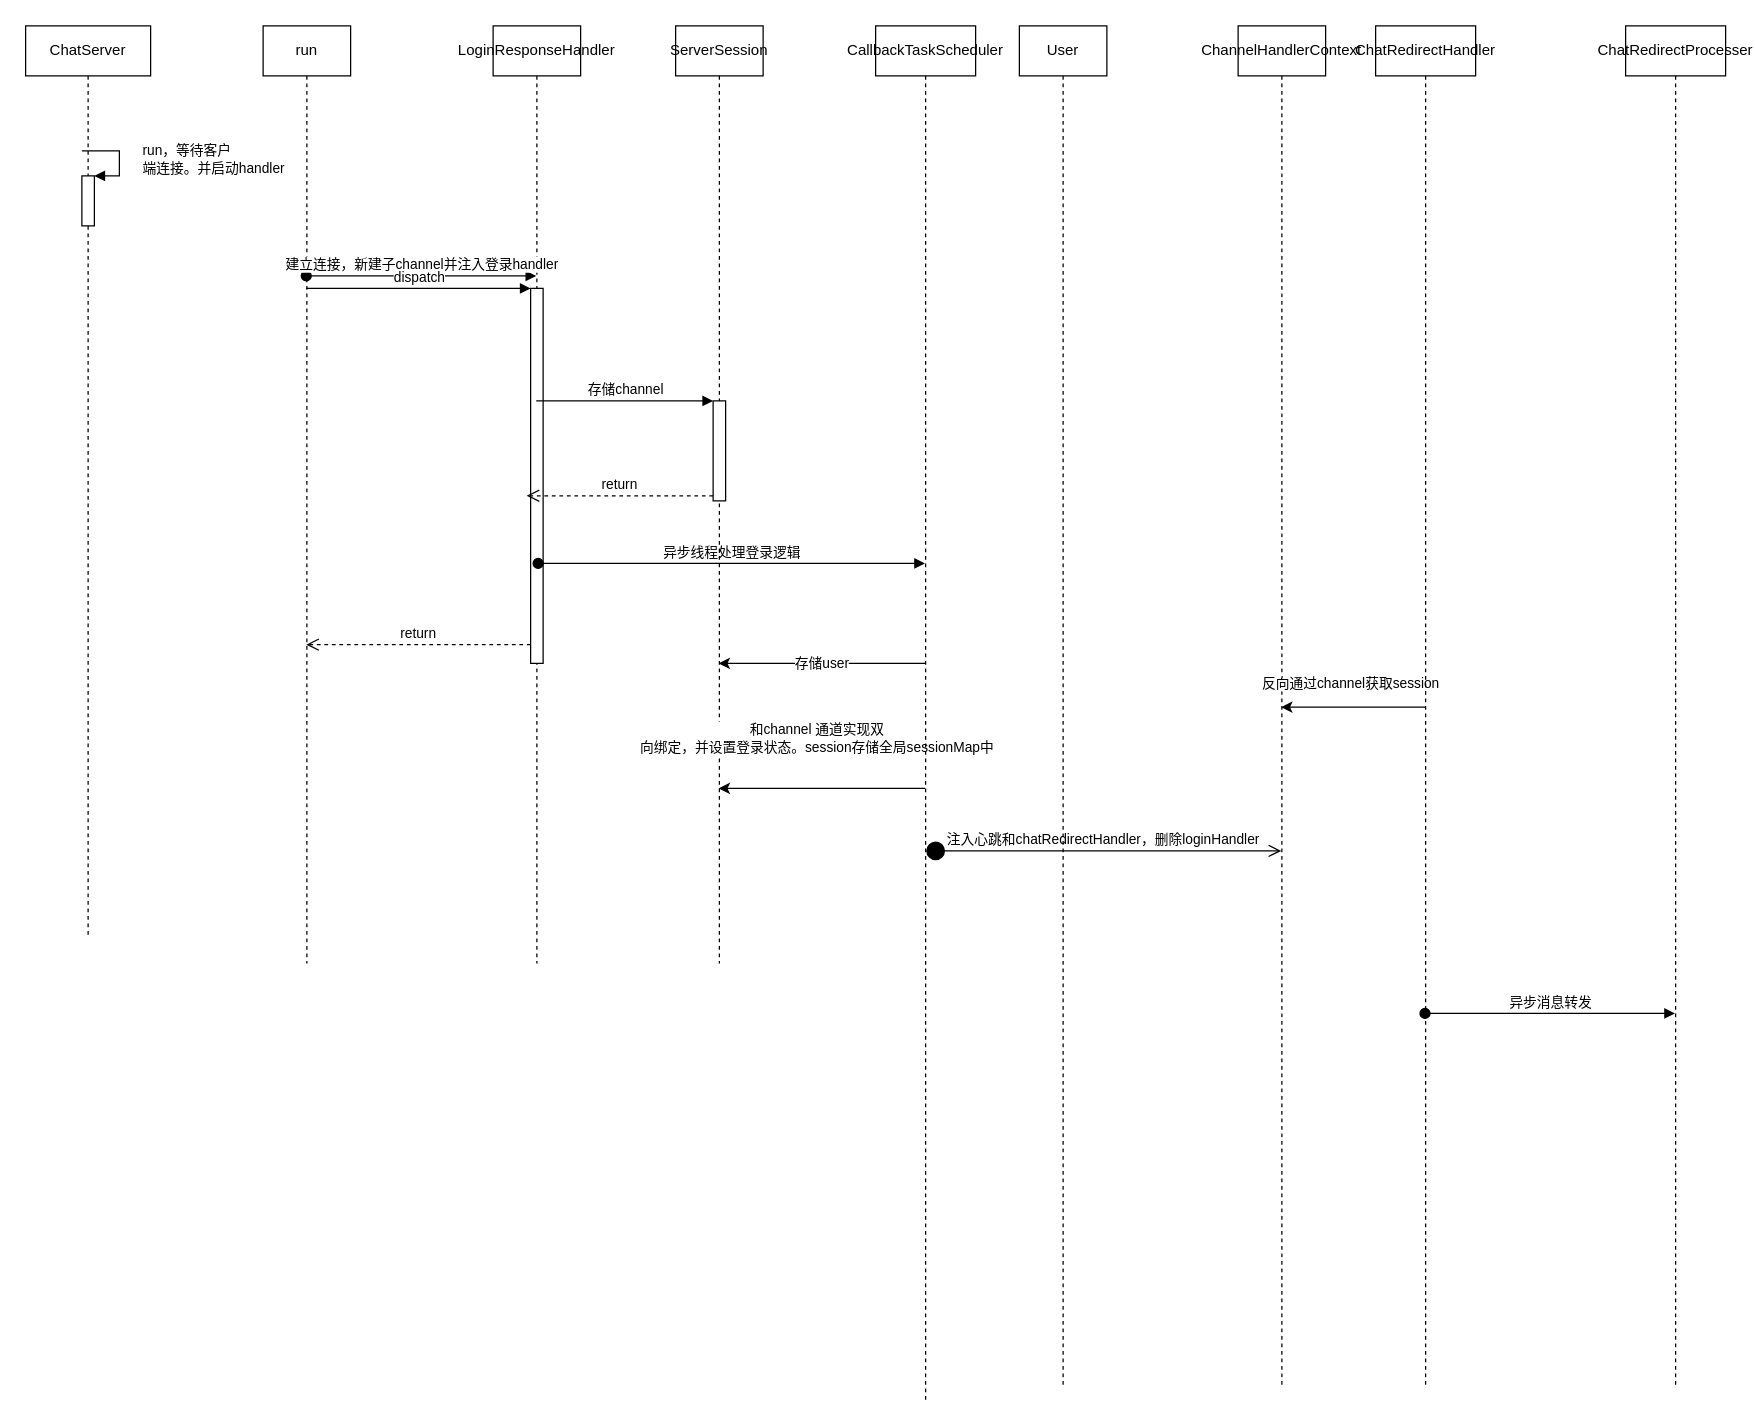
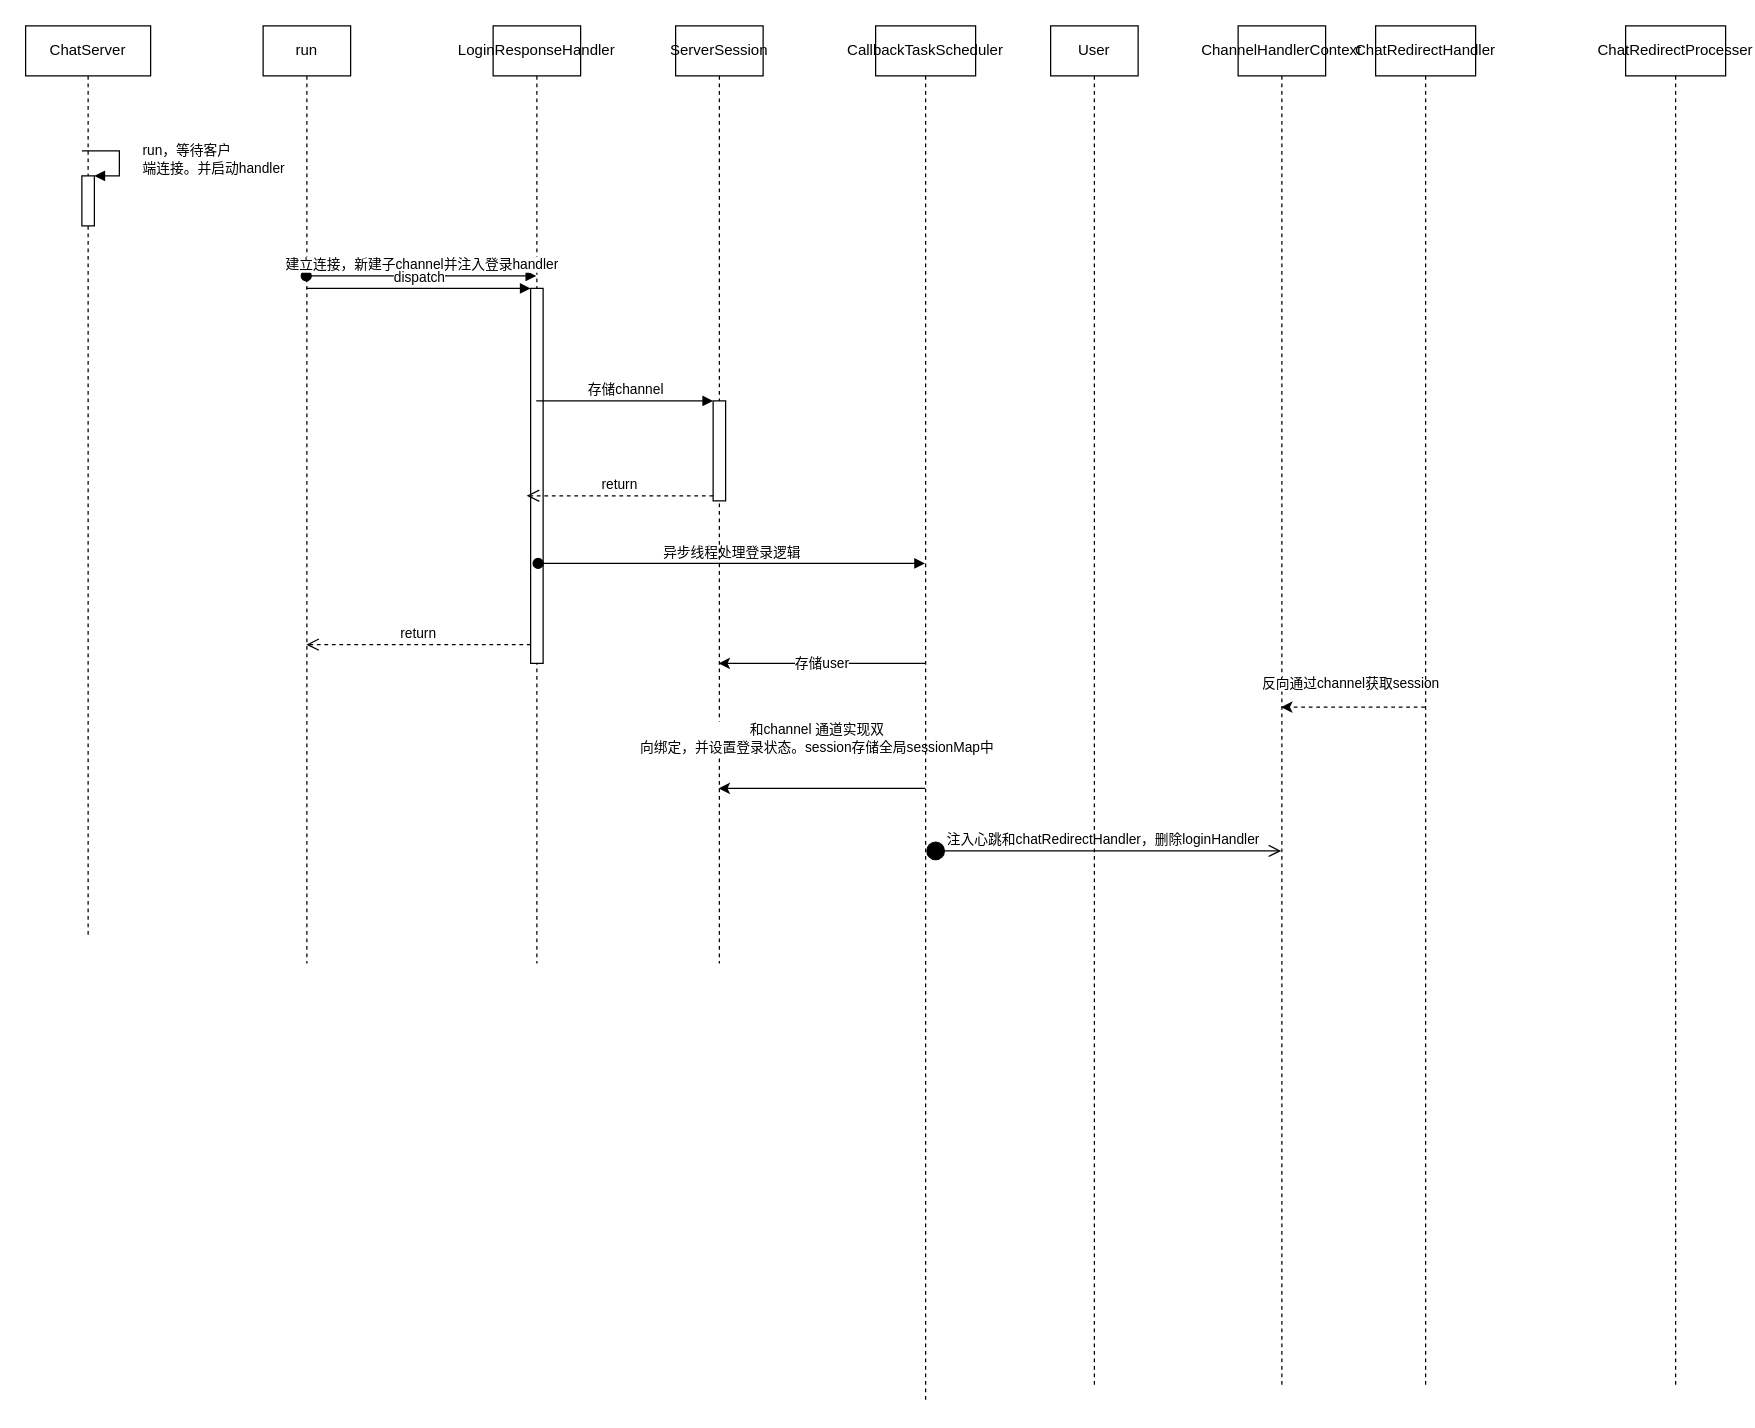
- <mxCell id="20" value="User" style="shape=umlLifeline;perimeter=lifelinePerimeter;whiteSpace=wrap;html=1;container=1;collapsible=0;recursiveResize=0;outlineConnect=0;" vertex="1" parent="1"><mxGeometry x="815" y="20" width="70" height="1090" as="geometry" /></mxCell>
+ <mxCell id="20" value="User" style="shape=umlLifeline;perimeter=lifelinePerimeter;whiteSpace=wrap;html=1;container=1;collapsible=0;recursiveResize=0;outlineConnect=0;" vertex="1" parent="1"><mxGeometry x="840" y="20" width="70" height="1090" as="geometry" /></mxCell>
- <mxCell id="22" style="edgeStyle=orthogonalEdgeStyle;rounded=0;orthogonalLoop=1;jettySize=auto;html=1;" edge="1" parent="1" source="24" target="21"><mxGeometry relative="1" as="geometry"><Array as="points"><mxPoint x="1100" y="740" /><mxPoint x="1100" y="740" /></Array></mxGeometry></mxCell>
+ <mxCell id="22" style="edgeStyle=orthogonalEdgeStyle;rounded=0;orthogonalLoop=1;jettySize=auto;html=1;dashed=1;" edge="1" parent="1" source="24" target="21"><mxGeometry relative="1" as="geometry"><Array as="points"><mxPoint x="1100" y="740" /><mxPoint x="1100" y="740" /></Array></mxGeometry></mxCell>
- <mxCell id="26" value="异步消息转发" style="html=1;verticalAlign=bottom;startArrow=oval;startFill=1;endArrow=block;startSize=8;" edge="1" parent="1" source="24" target="25"><mxGeometry width="60" relative="1" as="geometry"><mxPoint x="1200" y="800" as="sourcePoint" /><mxPoint x="1250" y="800" as="targetPoint" /><Array as="points"><mxPoint x="1240" y="810" /></Array></mxGeometry></mxCell>
